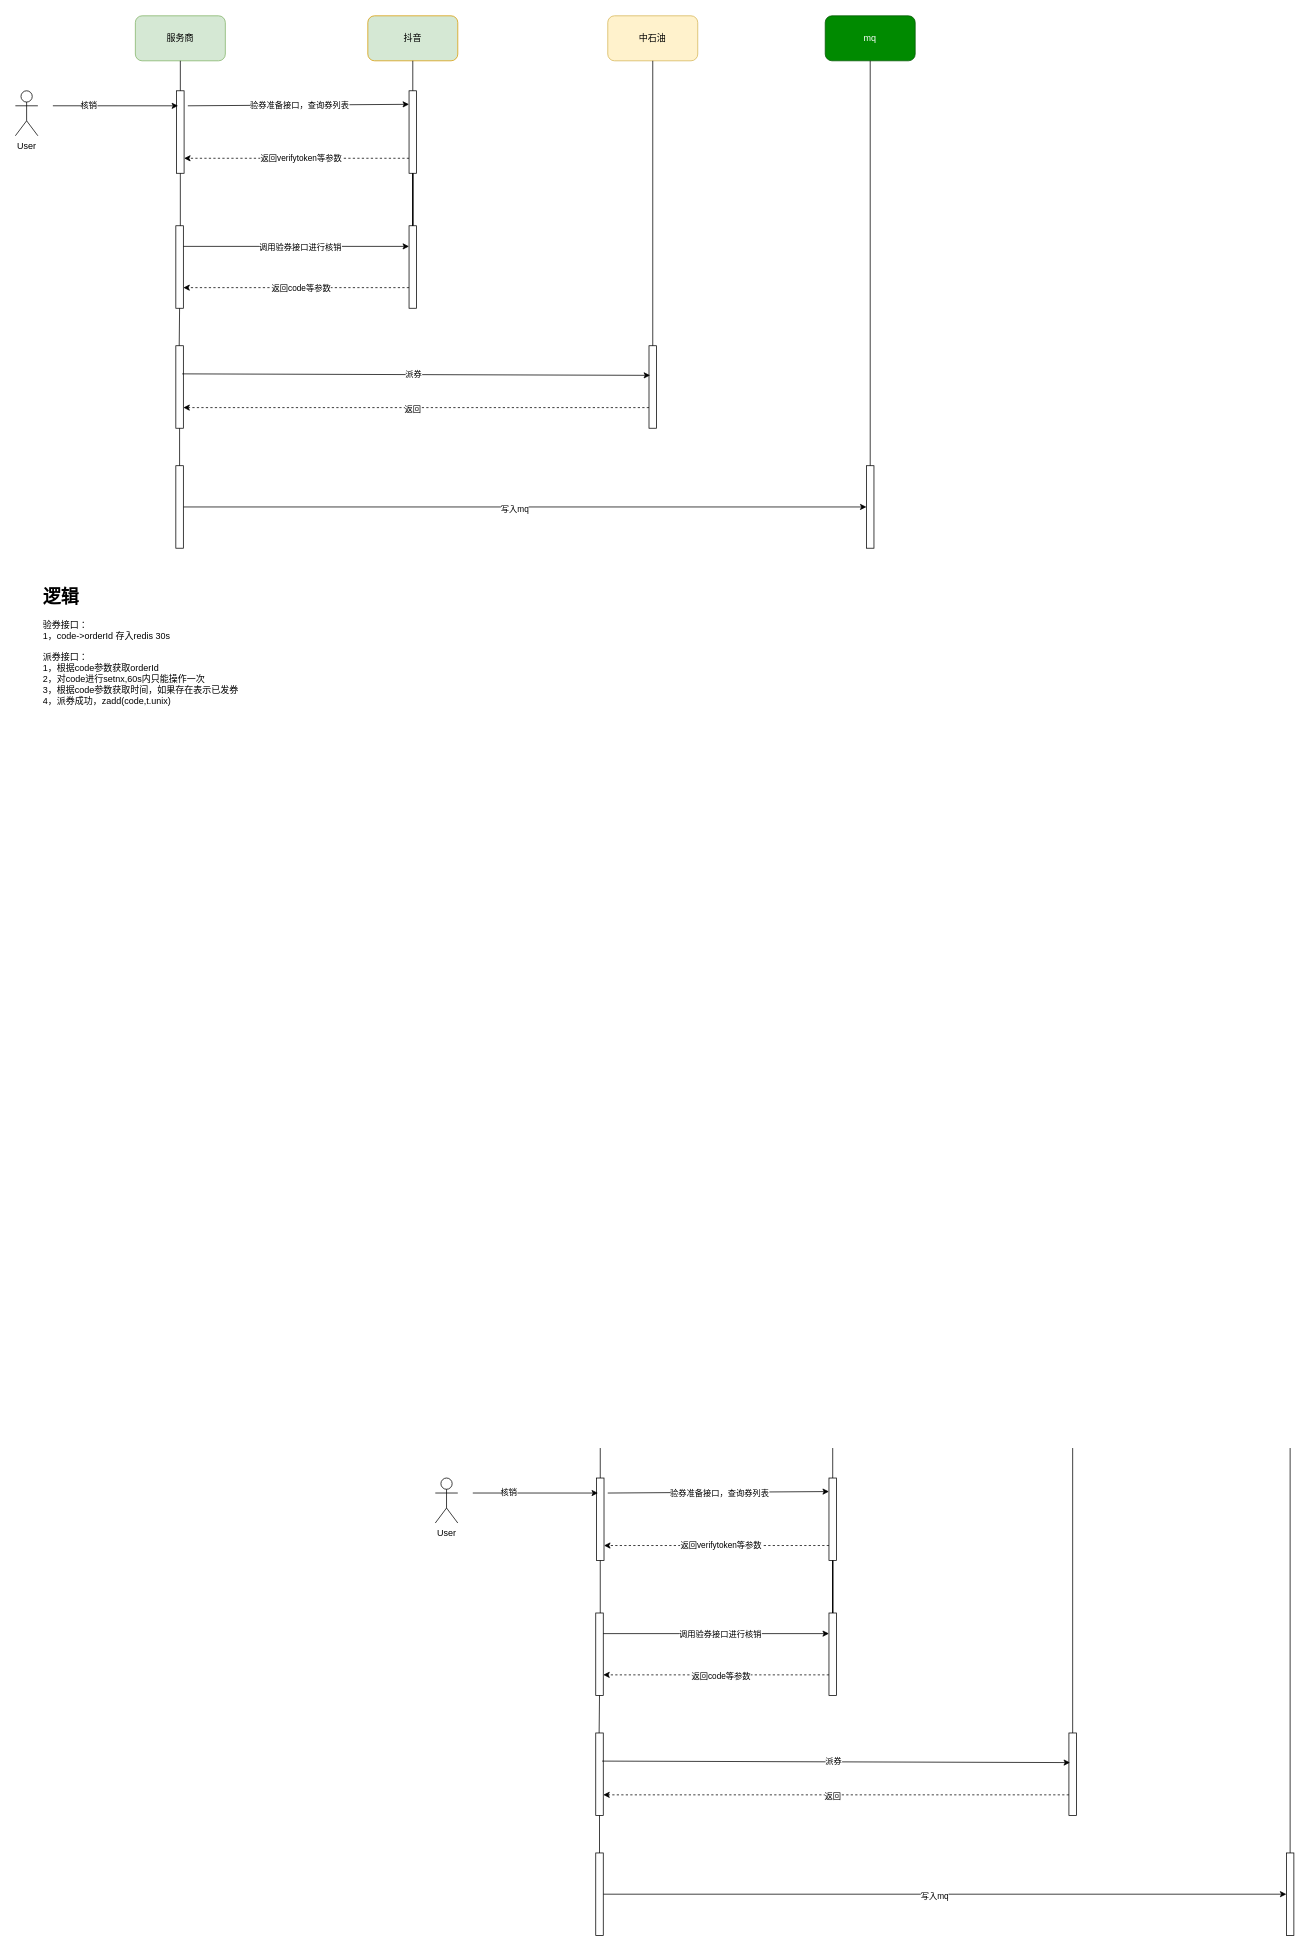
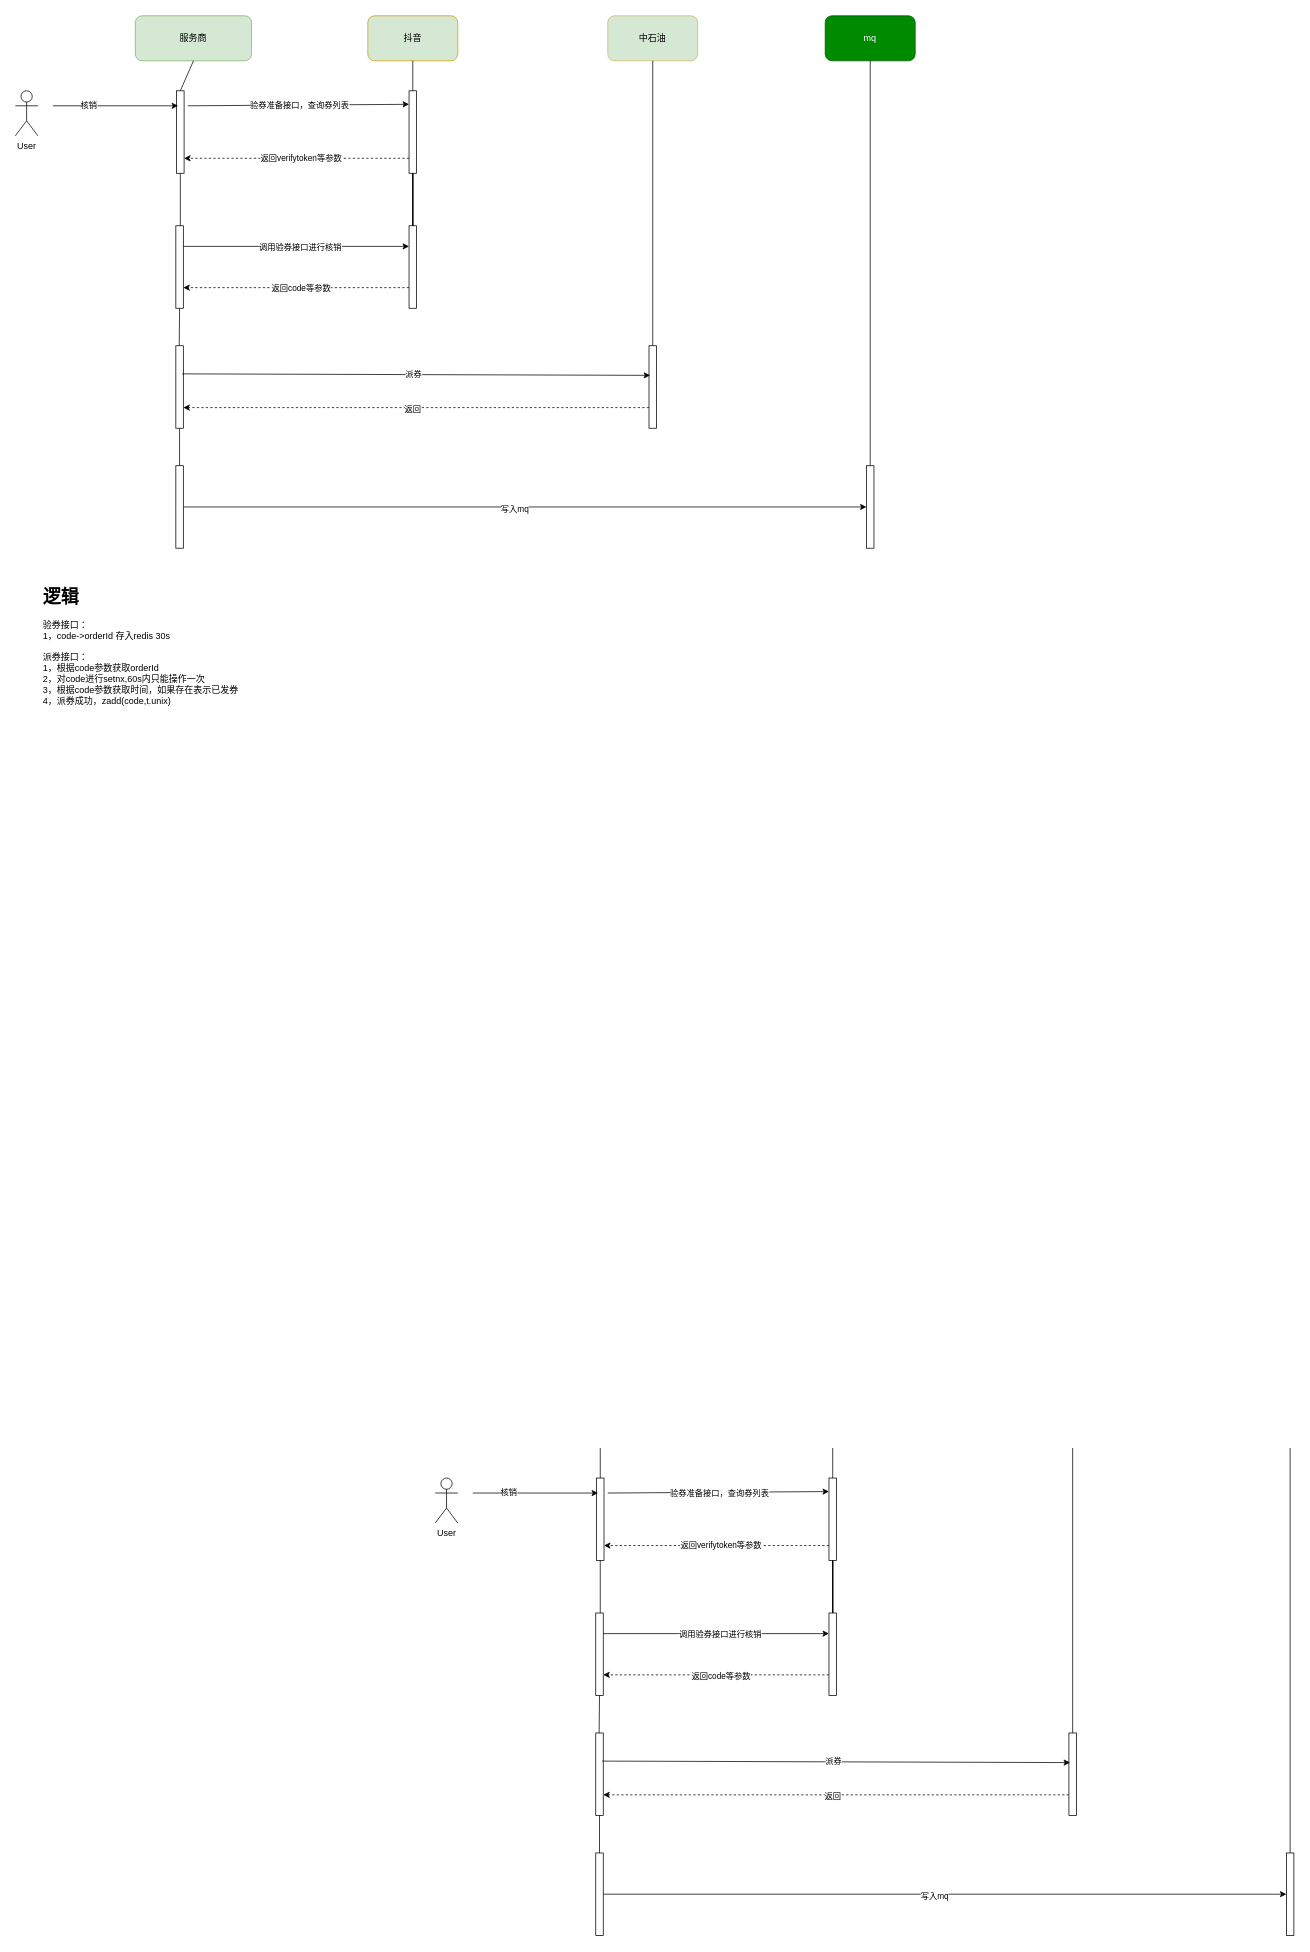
- <mxCell id="2" value="服务商" style="rounded=1;whiteSpace=wrap;html=1;fillColor=#d5e8d4;strokeColor=#82b366;" parent="1" vertex="1"><mxGeometry x="180" width="120" height="60" as="geometry" y="20" /></mxCell>
+ <mxCell id="2" value="服务商" style="rounded=1;whiteSpace=wrap;html=1;fillColor=#d5e8d4;strokeColor=#82b366;" parent="1" vertex="1"><mxGeometry x="180" y="20" width="155" height="60" as="geometry" /></mxCell>
- <mxCell id="22" value="中石油" style="rounded=1;whiteSpace=wrap;html=1;fillColor=#fff2cc;strokeColor=#d6b656;" parent="1" vertex="1"><mxGeometry x="810" width="120" height="60" as="geometry" y="20" /></mxCell>
+ <mxCell id="22" value="中石油" style="rounded=1;whiteSpace=wrap;html=1;fillColor=#d5e8d4;strokeColor=#d6b656;" parent="1" vertex="1"><mxGeometry x="810" width="120" height="60" as="geometry" y="20" /></mxCell>
